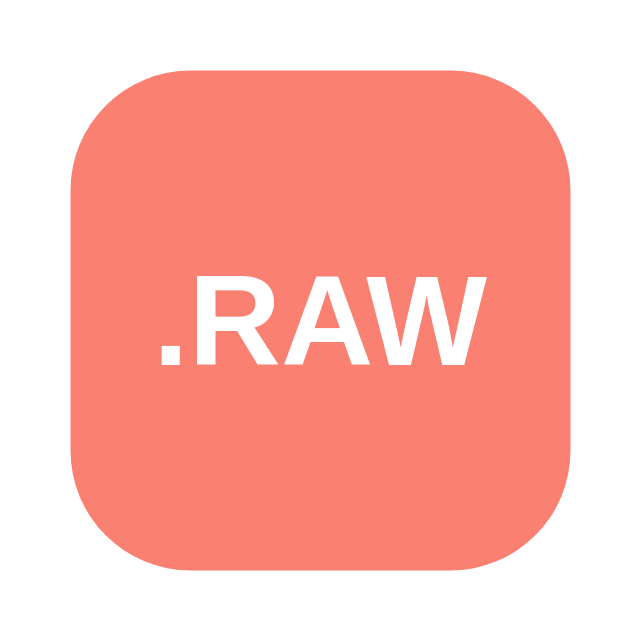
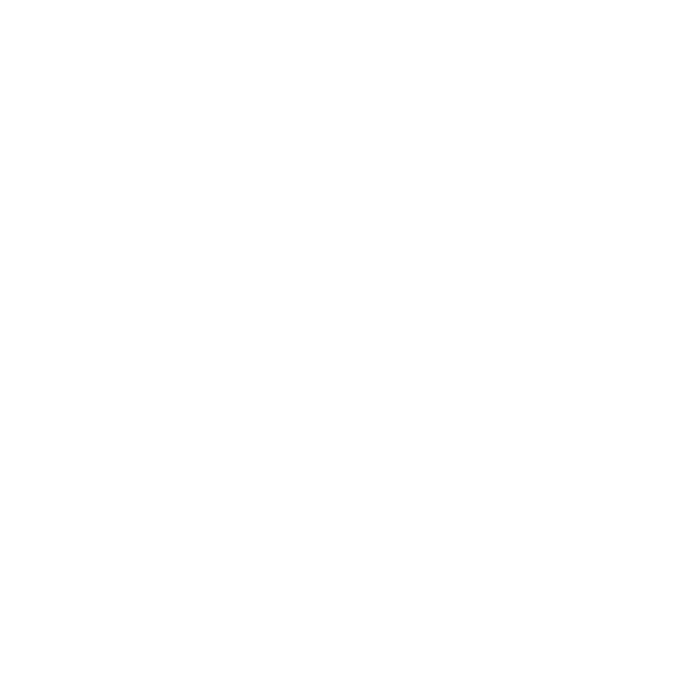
- <mxCell id="3" value="&lt;font style=&quot;font-size: 128px;&quot; color=&quot;#ffffff&quot;&gt;&lt;b style=&quot;&quot;&gt;.RAW&lt;/b&gt;&lt;/font&gt;&lt;b style=&quot;color: rgb(255, 255, 255);&quot;&gt;&lt;br&gt;&lt;/b&gt;" style="rounded=1;whiteSpace=wrap;html=1;fillColor=#FA8072;arcSize=24;strokeColor=none;strokeWidth=0;" parent="1" vertex="1"><mxGeometry x="70" y="70" width="500" height="500" as="geometry" /></mxCell>
